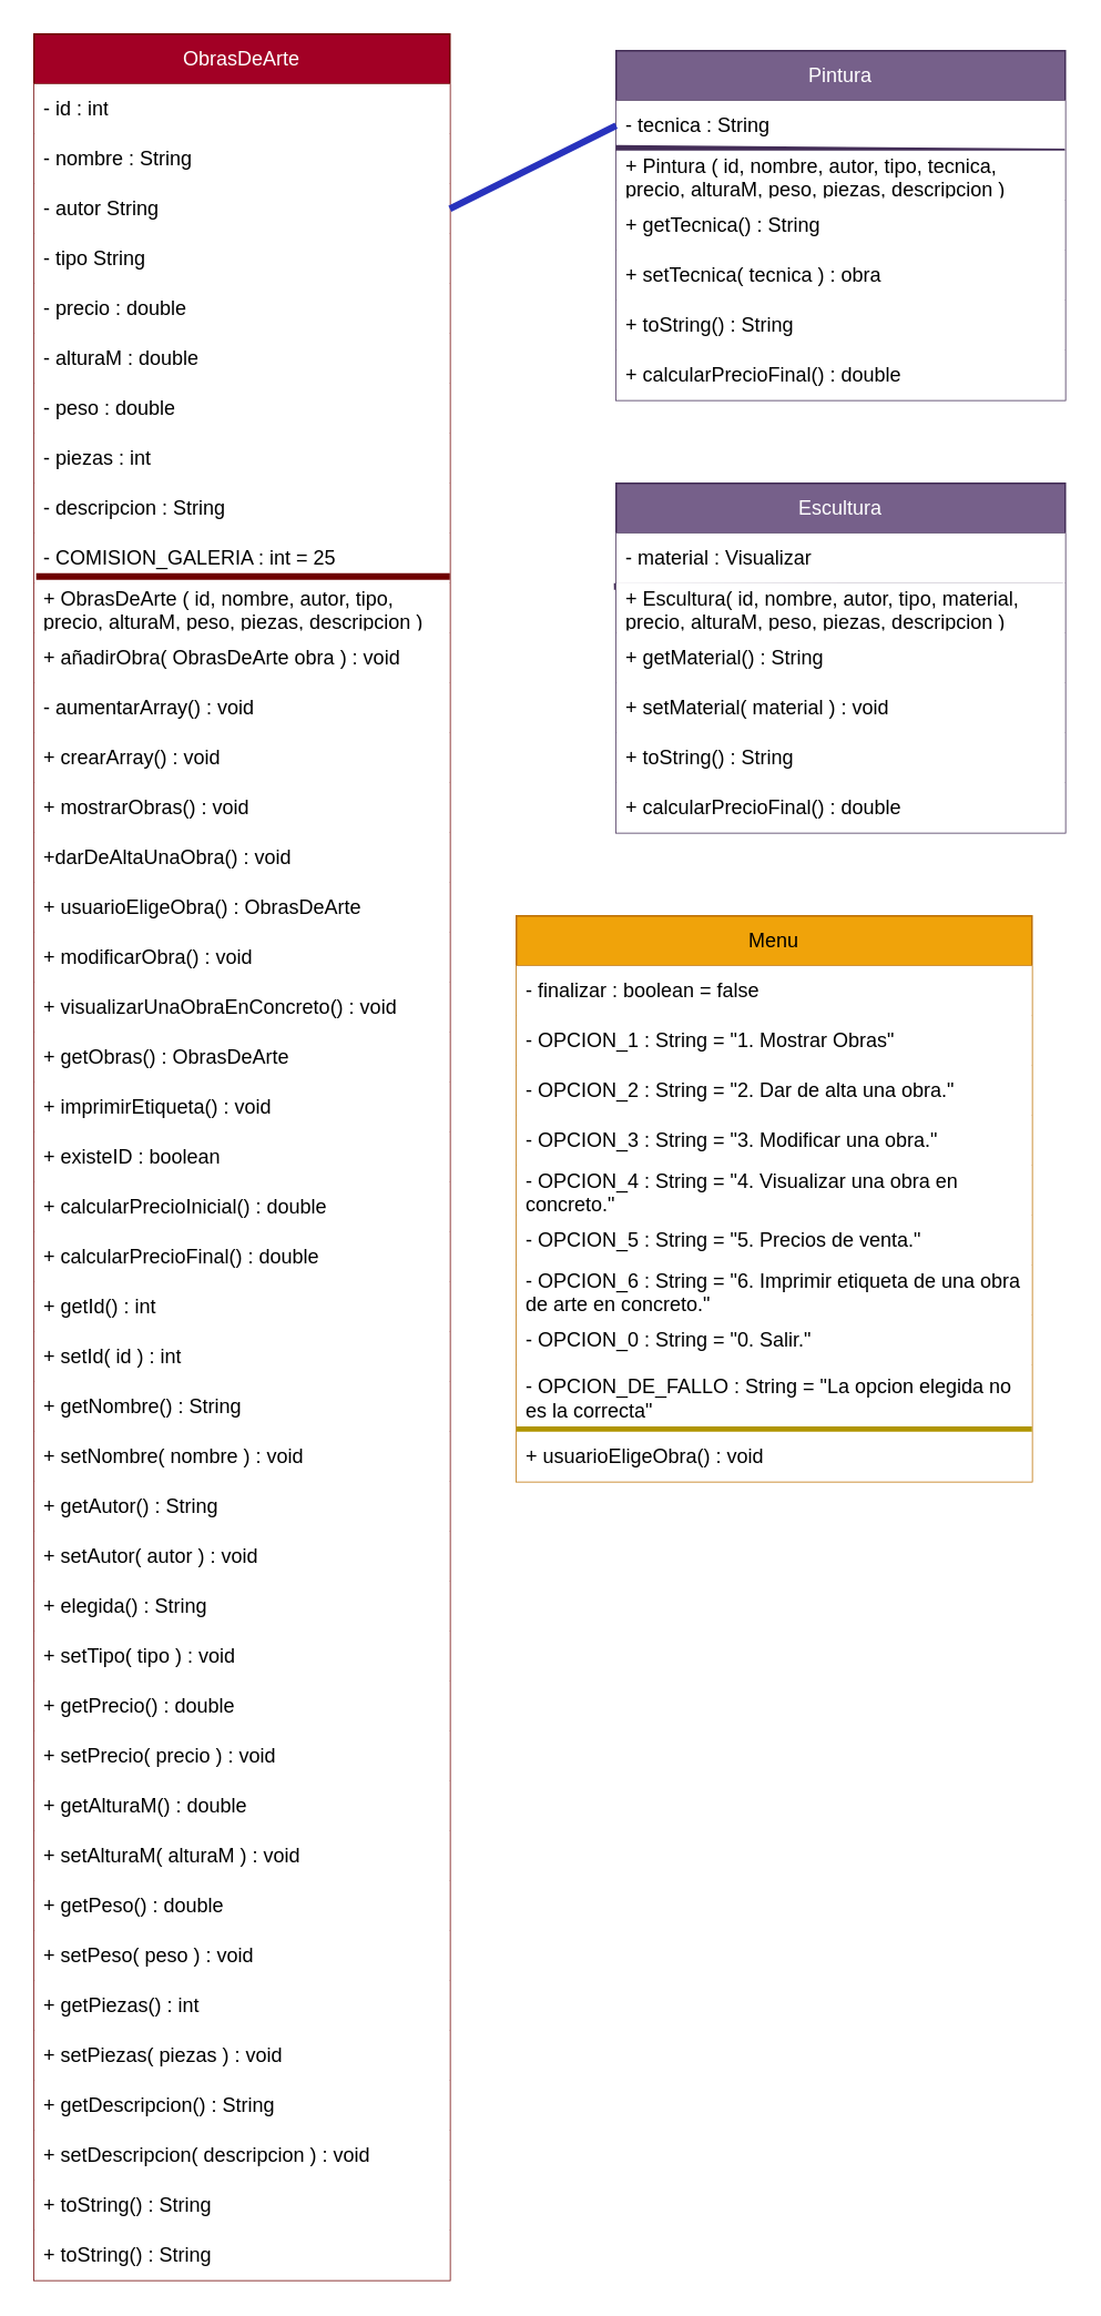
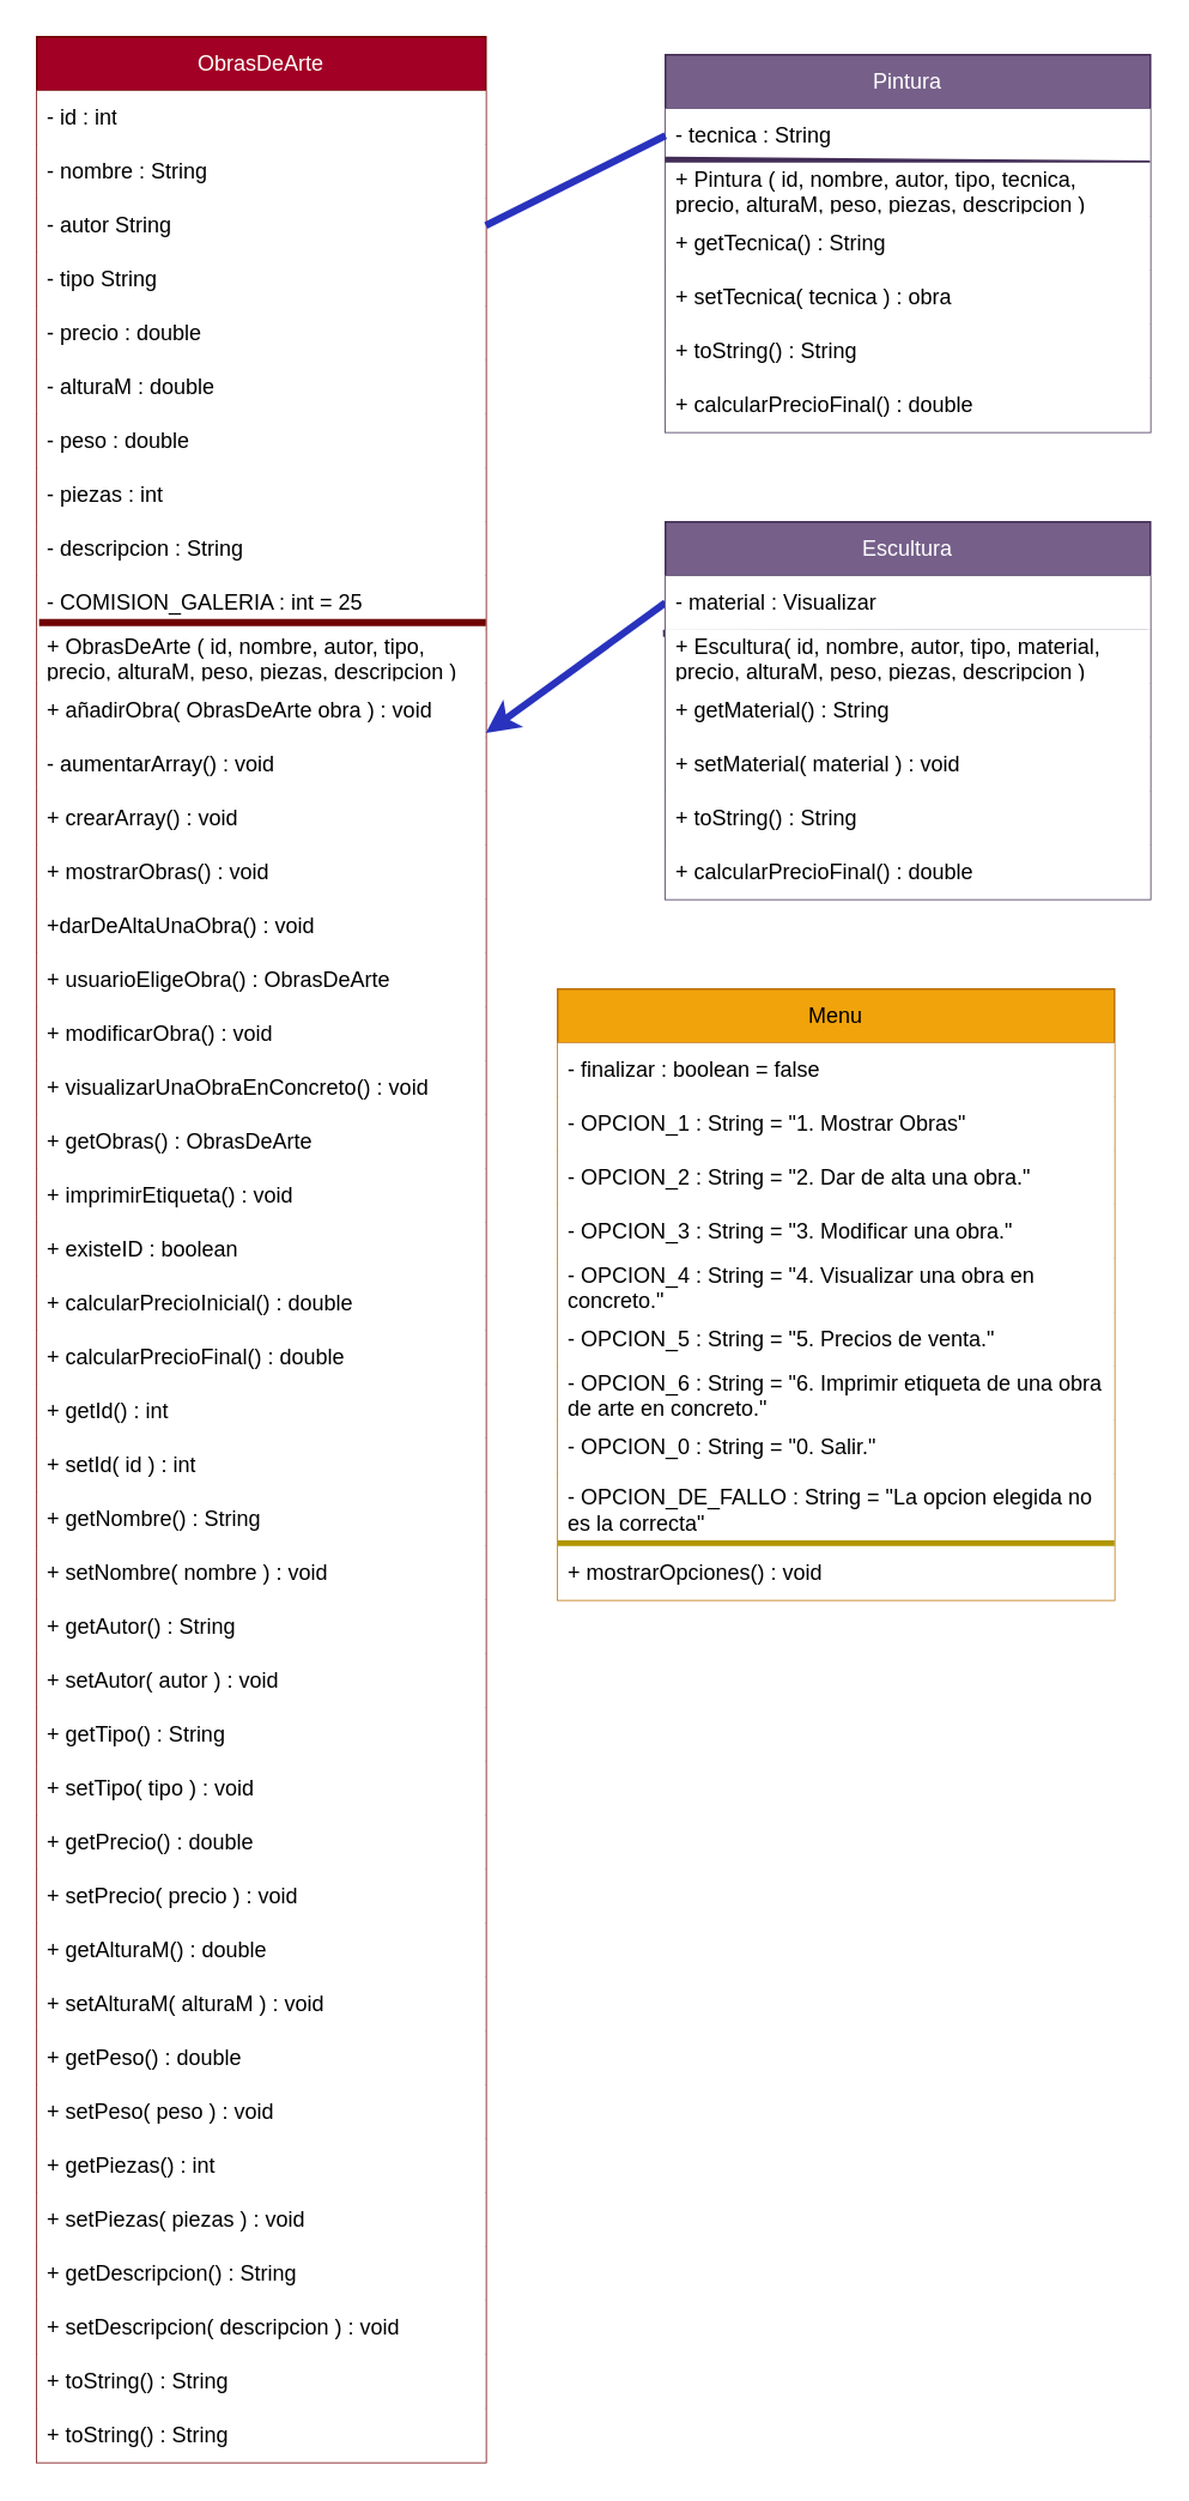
+ <mxCell id="57" value="" style="endArrow=classic;html=1;strokeColor=#2832bd;strokeWidth=4;entryX=1;entryY=0.919;entryDx=0;entryDy=0;entryPerimeter=0;exitX=0;exitY=0.5;exitDx=0;exitDy=0;" parent="1" source="60" target="15" edge="1"><mxGeometry width="50" height="50" relative="1" as="geometry"><mxPoint x="260" y="530" as="sourcePoint" /><mxPoint x="310" y="480" as="targetPoint" /></mxGeometry></mxCell>
- <mxCell id="77" value="+ usuarioEligeObra() : void" style="text;strokeColor=none;fillColor=default;align=left;verticalAlign=middle;spacingLeft=4;spacingRight=4;overflow=hidden;points=[[0,0.5],[1,0.5]];portConstraint=eastwest;rotatable=0;whiteSpace=wrap;html=1;" parent="66" vertex="1"><mxGeometry y="310" width="310" height="30" as="geometry" /></mxCell>
+ <mxCell id="77" value="+ mostrarOpciones() : void" style="text;strokeColor=none;fillColor=default;align=left;verticalAlign=middle;spacingLeft=4;spacingRight=4;overflow=hidden;points=[[0,0.5],[1,0.5]];portConstraint=eastwest;rotatable=0;whiteSpace=wrap;html=1;" parent="66" vertex="1"><mxGeometry y="310" width="310" height="30" as="geometry" /></mxCell>
- <mxCell id="34" value="+ elegida() : String" style="text;strokeColor=none;fillColor=default;align=left;verticalAlign=middle;spacingLeft=4;spacingRight=4;overflow=hidden;points=[[0,0.5],[1,0.5]];portConstraint=eastwest;rotatable=0;whiteSpace=wrap;html=1;" parent="2" vertex="1"><mxGeometry y="930" width="250" height="30" as="geometry" /></mxCell>
+ <mxCell id="34" value="+ getTipo() : String" style="text;strokeColor=none;fillColor=default;align=left;verticalAlign=middle;spacingLeft=4;spacingRight=4;overflow=hidden;points=[[0,0.5],[1,0.5]];portConstraint=eastwest;rotatable=0;whiteSpace=wrap;html=1;" parent="2" vertex="1"><mxGeometry y="930" width="250" height="30" as="geometry" /></mxCell>
